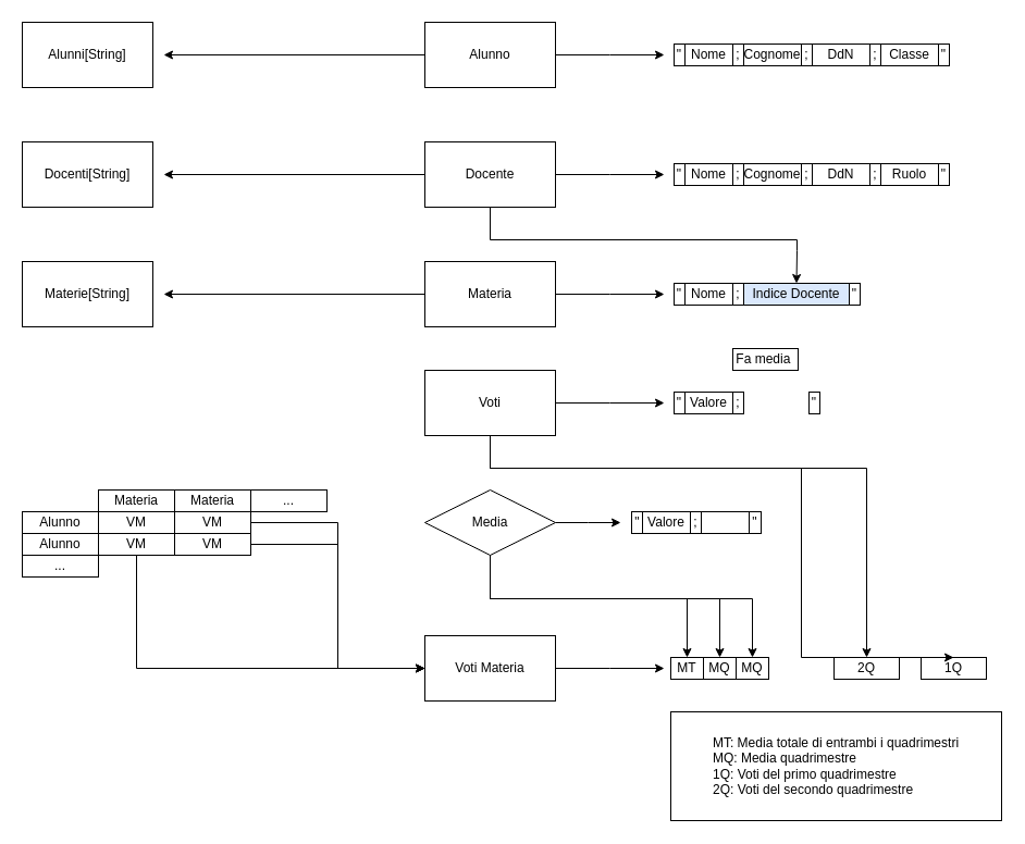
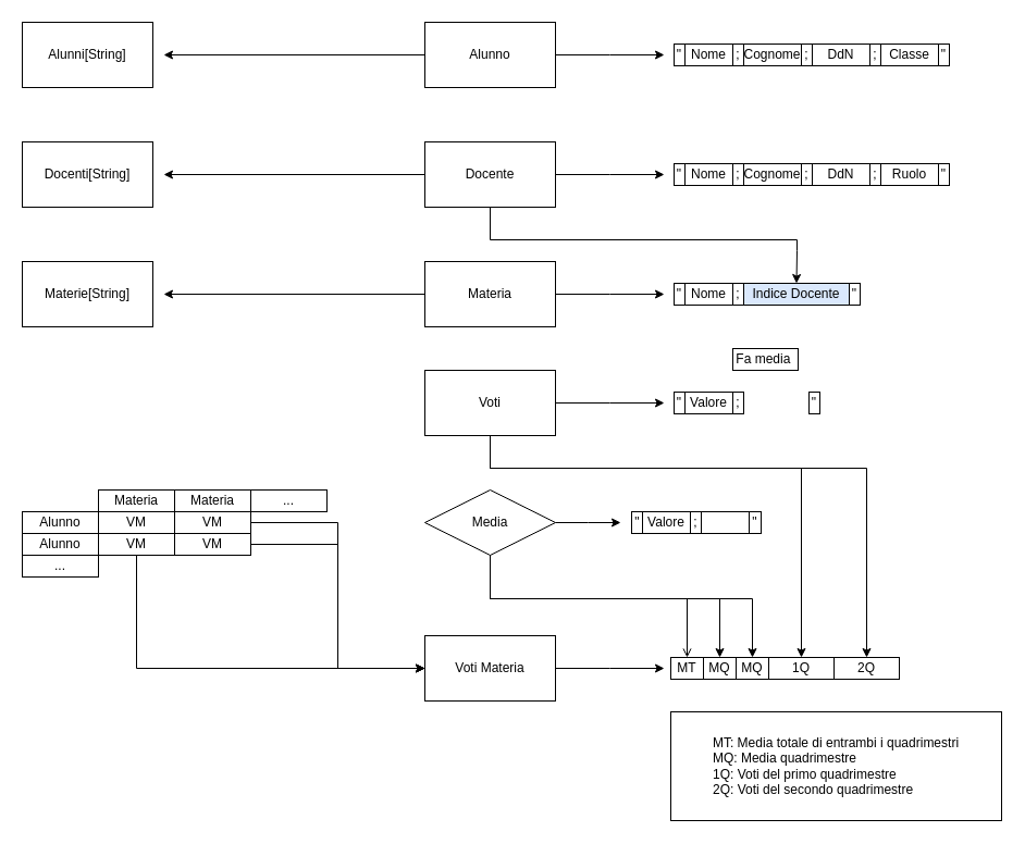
- <mxCell id="64" style="edgeStyle=orthogonalEdgeStyle;rounded=0;orthogonalLoop=1;jettySize=auto;html=1;entryX=0.5;entryY=0;entryDx=0;entryDy=0;" parent="1" source="67" target="6" edge="1"><mxGeometry relative="1" as="geometry"><Array as="points"><mxPoint x="450" y="550" /><mxPoint x="631" y="550" /></Array></mxGeometry></mxCell>
+ <mxCell id="64" style="edgeStyle=orthogonalEdgeStyle;rounded=0;orthogonalLoop=1;jettySize=auto;html=1;entryX=0.5;entryY=0;entryDx=0;entryDy=0;endArrow=open;" parent="1" source="67" target="6" edge="1"><mxGeometry relative="1" as="geometry"><Array as="points"><mxPoint x="450" y="550" /><mxPoint x="631" y="550" /></Array></mxGeometry></mxCell>
- <mxCell id="2" value="1Q" style="rounded=0;whiteSpace=wrap;html=1;" parent="1" vertex="1"><mxGeometry x="846" y="604" width="60" height="20" as="geometry" /></mxCell>
+ <mxCell id="2" value="1Q" style="rounded=0;whiteSpace=wrap;html=1;" parent="1" vertex="1"><mxGeometry x="706" y="604" width="60" height="20" as="geometry" /></mxCell>
